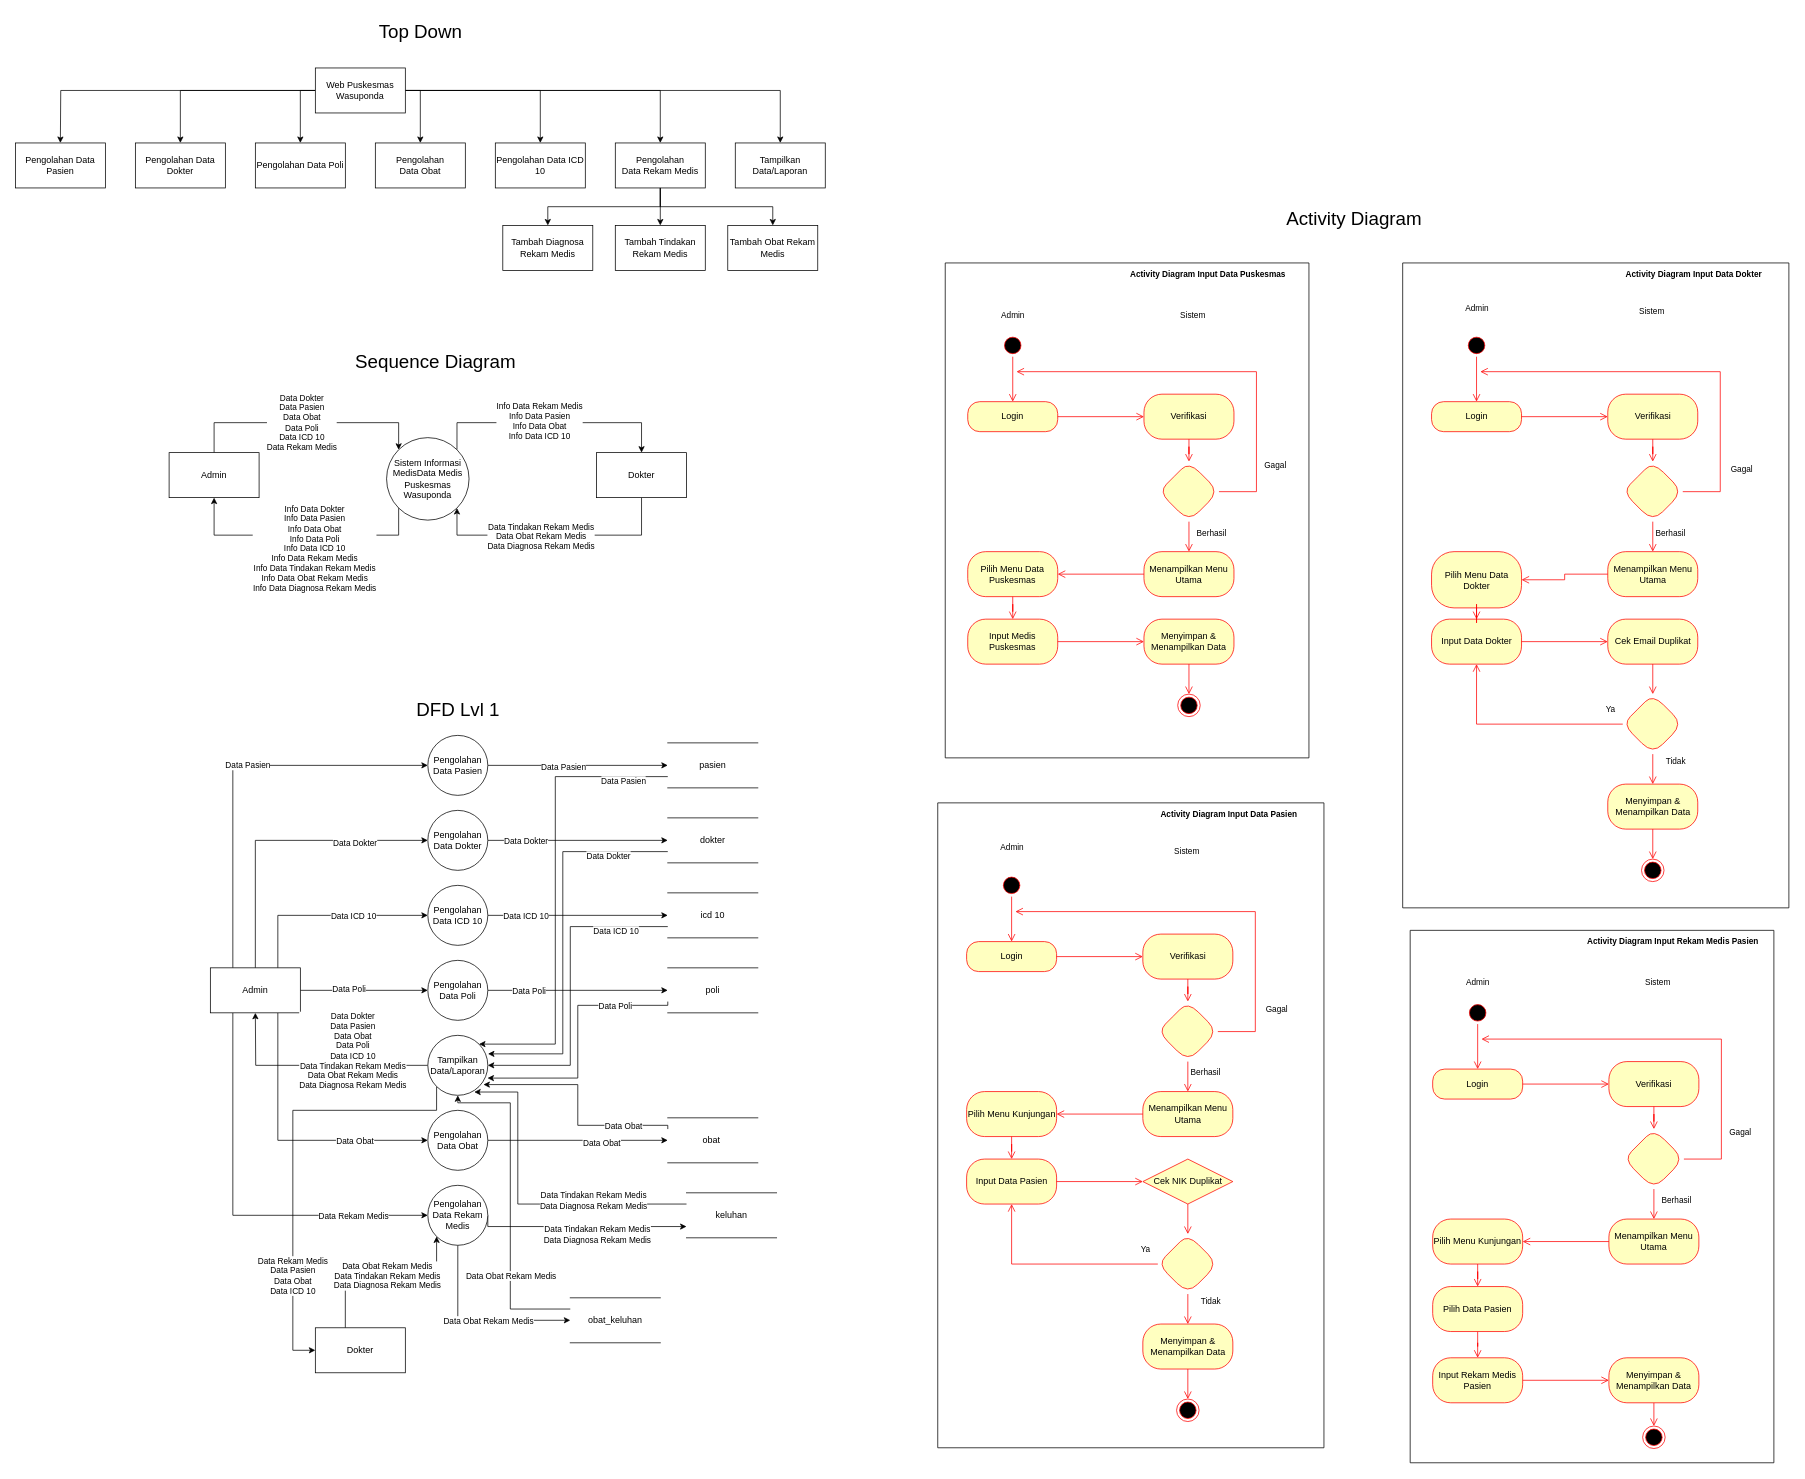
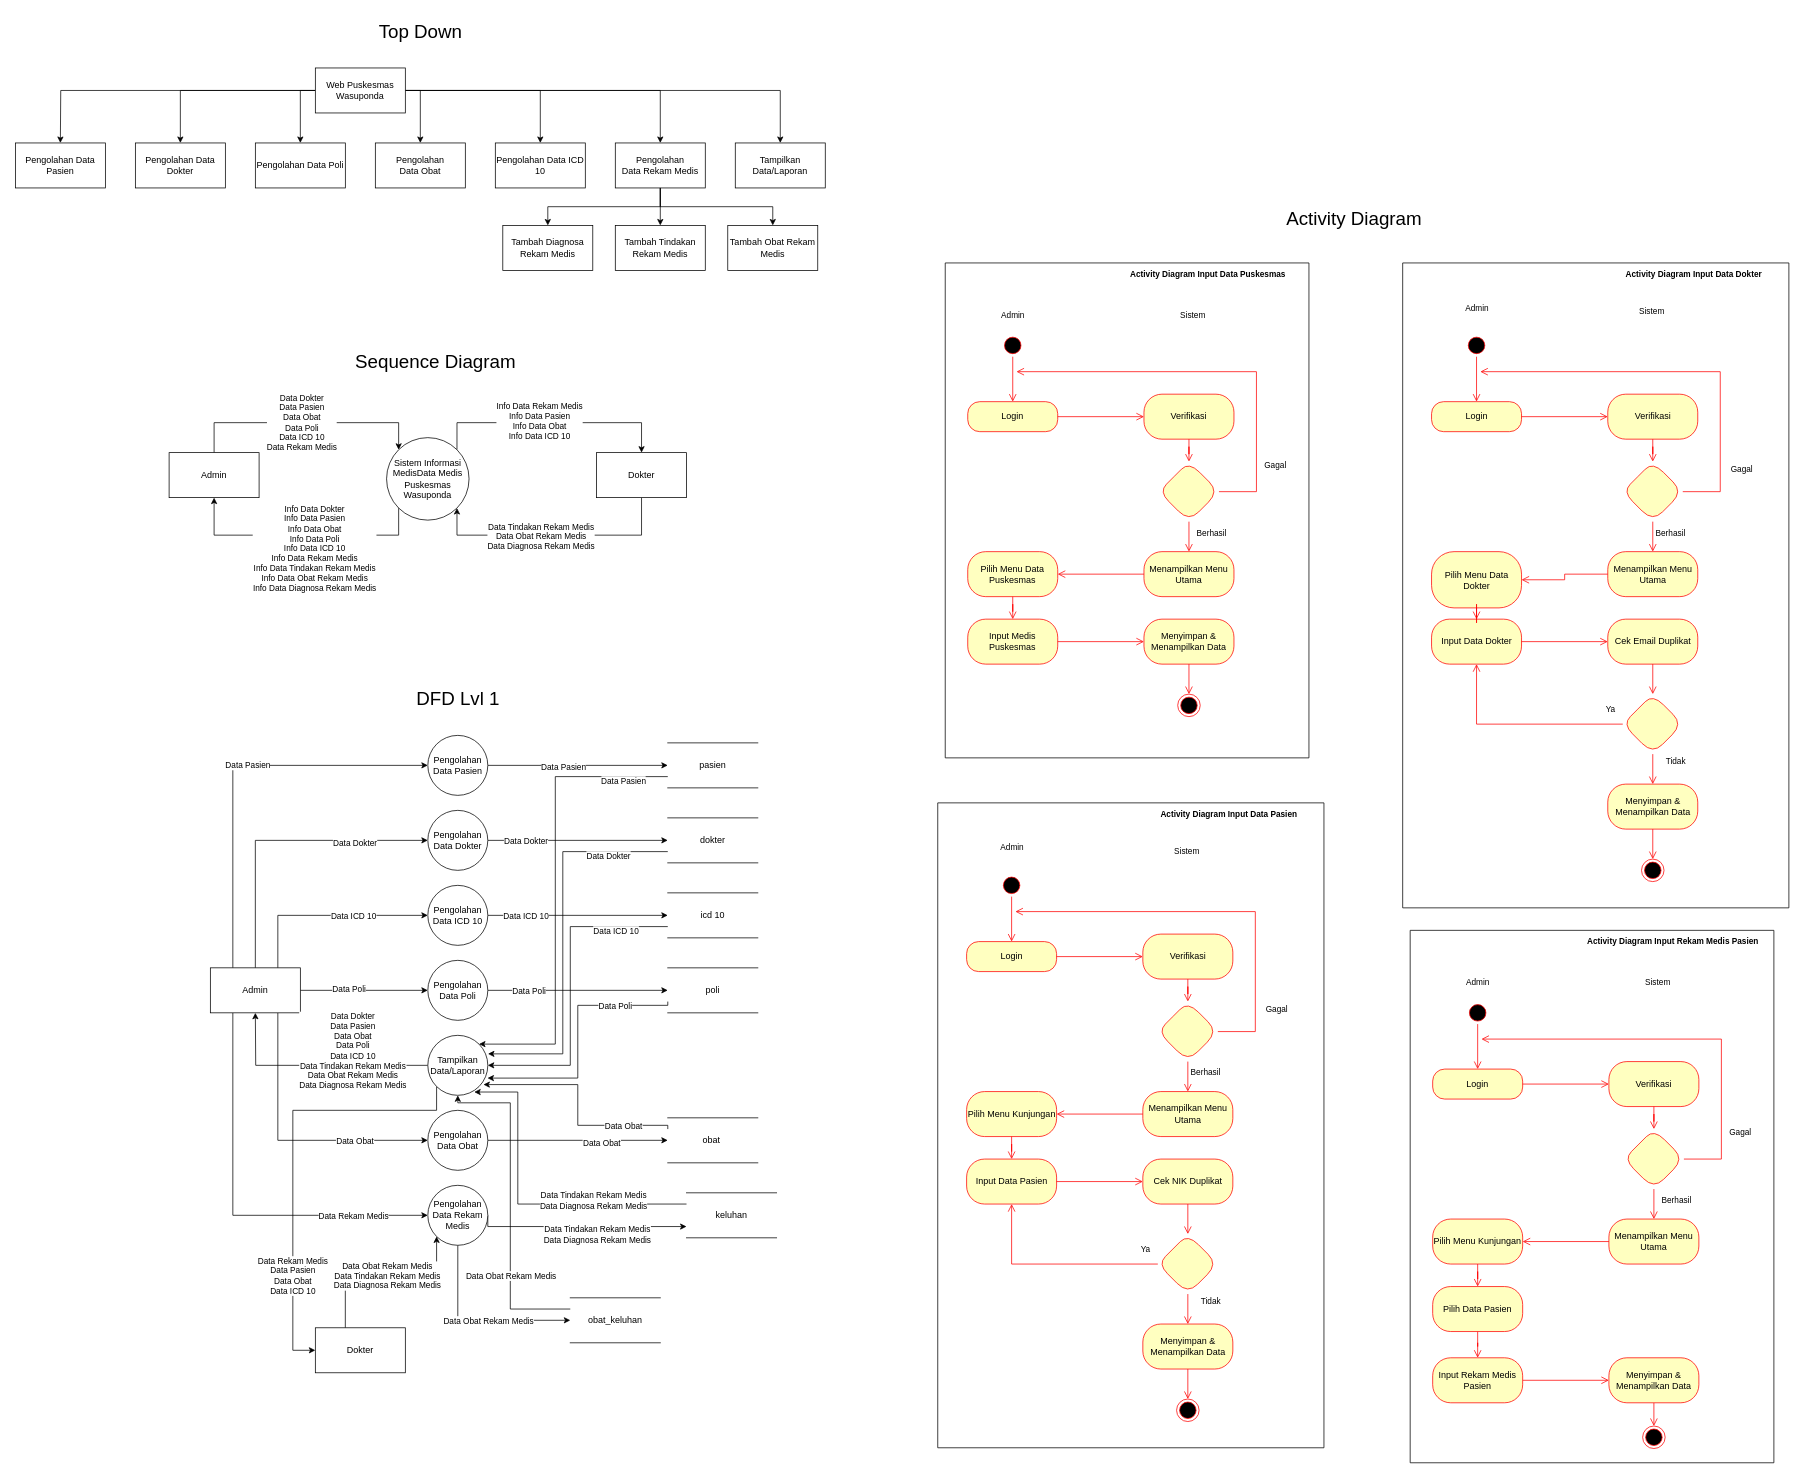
- <mxCell id="91" value="&lt;font style=&quot;font-size: 25px;&quot;&gt;DFD Lvl 1&lt;/font&gt;" style="text;html=1;align=center;verticalAlign=middle;resizable=0;points=[];autosize=1;strokeColor=none;fillColor=none;" parent="1" vertex="1"><mxGeometry x="545" y="925" width="130" height="40" as="geometry" /></mxCell>
+ <mxCell id="91" value="&lt;font style=&quot;font-size: 25px;&quot;&gt;DFD Lvl 1&lt;/font&gt;" style="text;html=1;align=center;verticalAlign=middle;resizable=0;points=[];autosize=1;strokeColor=none;fillColor=none;" parent="1" vertex="1"><mxGeometry x="545" y="910" width="130" height="40" as="geometry" /></mxCell>
- <mxCell id="172" value="Cek NIK Duplikat" style="rhombus;whiteSpace=wrap;html=1;fillColor=#ffffc0;strokeColor=#ff0000;fontColor=#000000;arcSize=40;" vertex="1" parent="156"><mxGeometry x="273.5" y="475" width="120" height="60" as="geometry" /></mxCell>
+ <mxCell id="172" value="Cek NIK Duplikat" style="whiteSpace=wrap;html=1;fillColor=#ffffc0;strokeColor=#ff0000;fontColor=#000000;rounded=1;arcSize=40;" vertex="1" parent="156"><mxGeometry x="273.5" y="475" width="120" height="60" as="geometry" /></mxCell>
